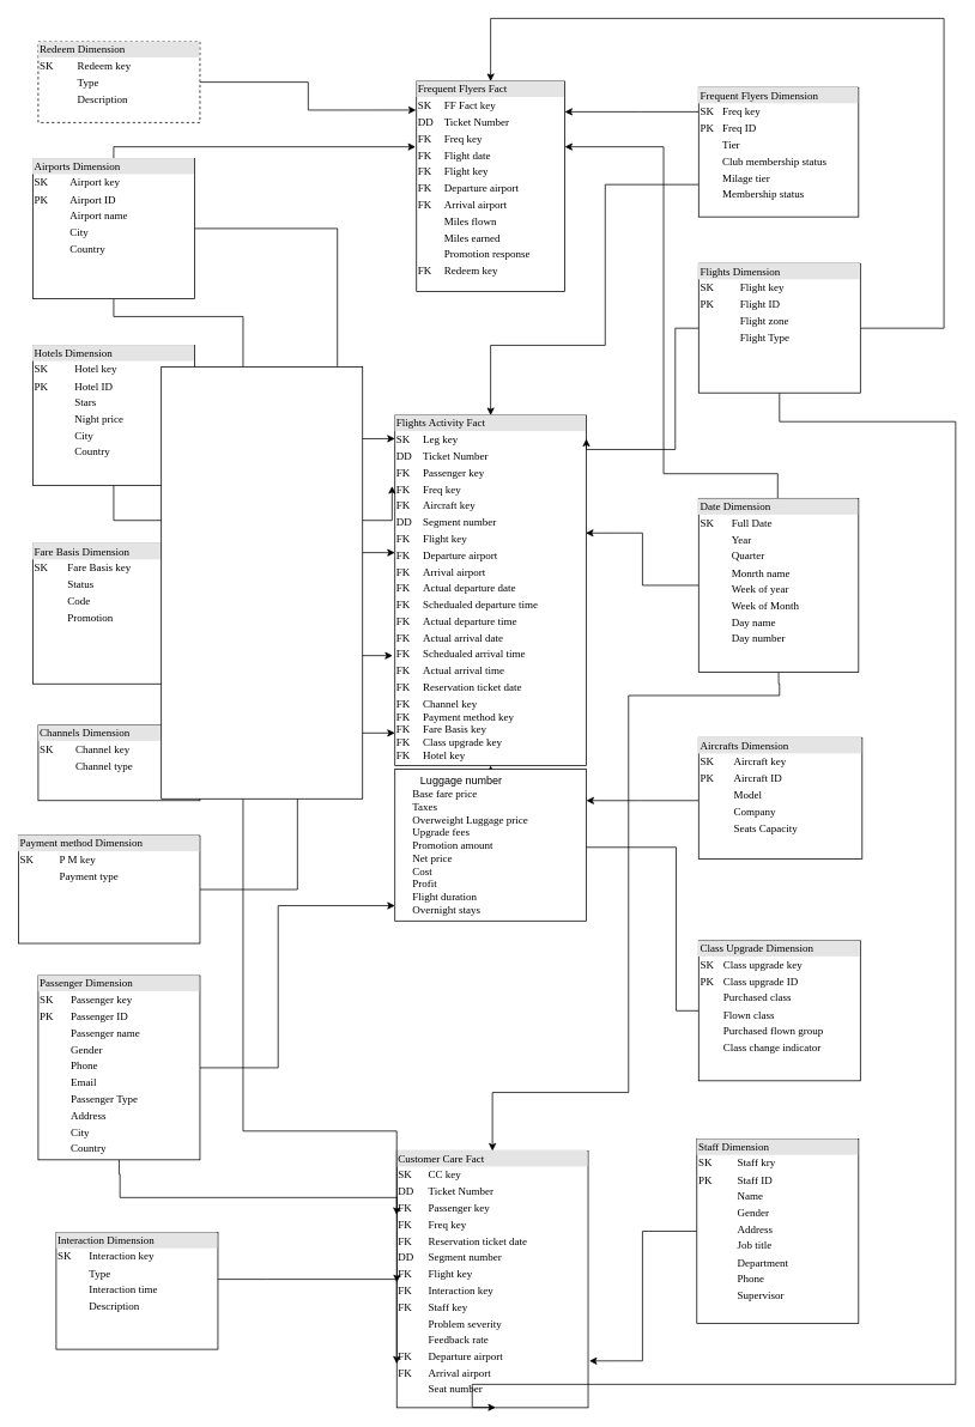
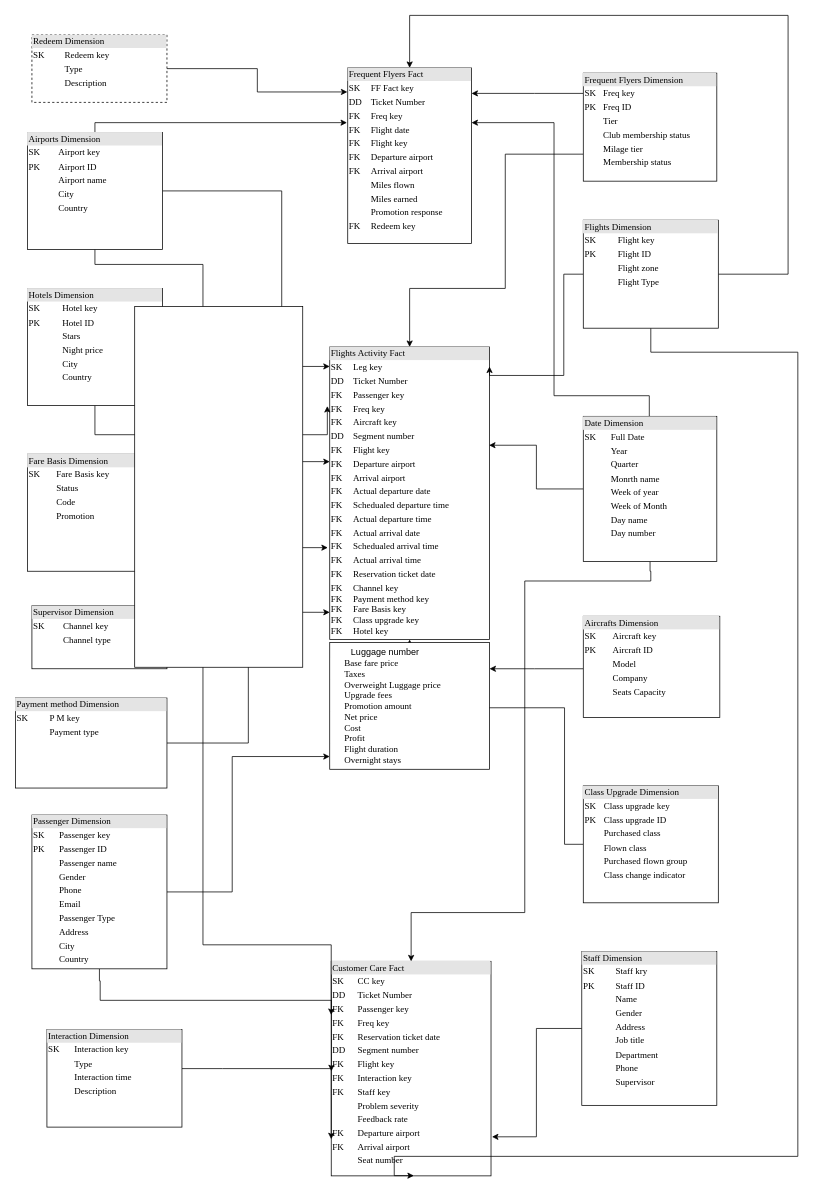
- <mxCell id="3" value="&lt;div style=&quot;box-sizing: border-box ; width: 100% ; background: #e4e4e4 ; padding: 2px&quot;&gt;Channels Dimension&lt;/div&gt;&lt;table style=&quot;width: 100% ; font-size: 1em&quot; cellpadding=&quot;2&quot; cellspacing=&quot;0&quot;&gt;&lt;tbody&gt;&lt;tr&gt;&lt;td&gt;SK&lt;/td&gt;&lt;td&gt;Channel key&lt;/td&gt;&lt;/tr&gt;&lt;tr&gt;&lt;td&gt;&lt;br&gt;&lt;/td&gt;&lt;td&gt;Channel type&lt;/td&gt;&lt;/tr&gt;&lt;tr&gt;&lt;td&gt;&lt;/td&gt;&lt;td&gt;&lt;br&gt;&lt;/td&gt;&lt;/tr&gt;&lt;/tbody&gt;&lt;/table&gt;" style="verticalAlign=top;align=left;overflow=fill;html=1;rounded=0;shadow=0;comic=0;labelBackgroundColor=none;strokeWidth=1;fontFamily=Verdana;fontSize=12" parent="1" vertex="1"><mxGeometry x="42" y="807" width="180" height="84" as="geometry" /></mxCell>
+ <mxCell id="3" value="&lt;div style=&quot;box-sizing: border-box ; width: 100% ; background: #e4e4e4 ; padding: 2px&quot;&gt;Supervisor Dimension&lt;/div&gt;&lt;table style=&quot;width: 100% ; font-size: 1em&quot; cellpadding=&quot;2&quot; cellspacing=&quot;0&quot;&gt;&lt;tbody&gt;&lt;tr&gt;&lt;td&gt;SK&lt;/td&gt;&lt;td&gt;Channel key&lt;/td&gt;&lt;/tr&gt;&lt;tr&gt;&lt;td&gt;&lt;br&gt;&lt;/td&gt;&lt;td&gt;Channel type&lt;/td&gt;&lt;/tr&gt;&lt;tr&gt;&lt;td&gt;&lt;/td&gt;&lt;td&gt;&lt;br&gt;&lt;/td&gt;&lt;/tr&gt;&lt;/tbody&gt;&lt;/table&gt;" style="verticalAlign=top;align=left;overflow=fill;html=1;rounded=0;shadow=0;comic=0;labelBackgroundColor=none;strokeWidth=1;fontFamily=Verdana;fontSize=12" parent="1" vertex="1"><mxGeometry x="42" y="807" width="180" height="84" as="geometry" /></mxCell>
